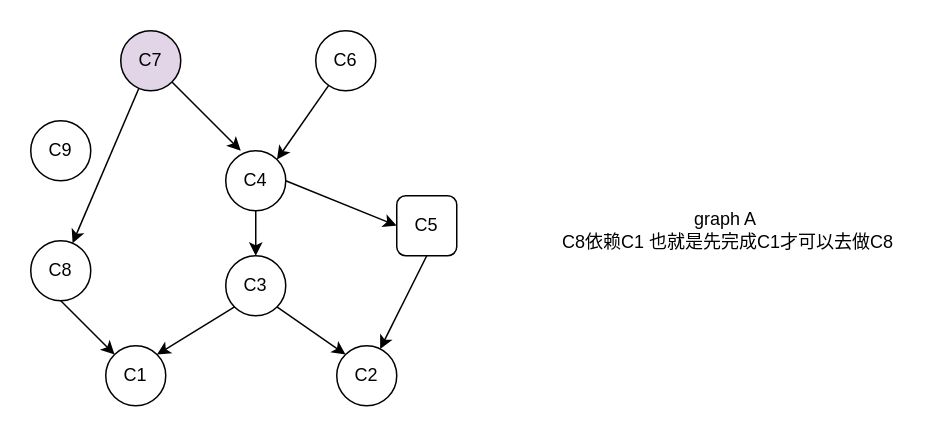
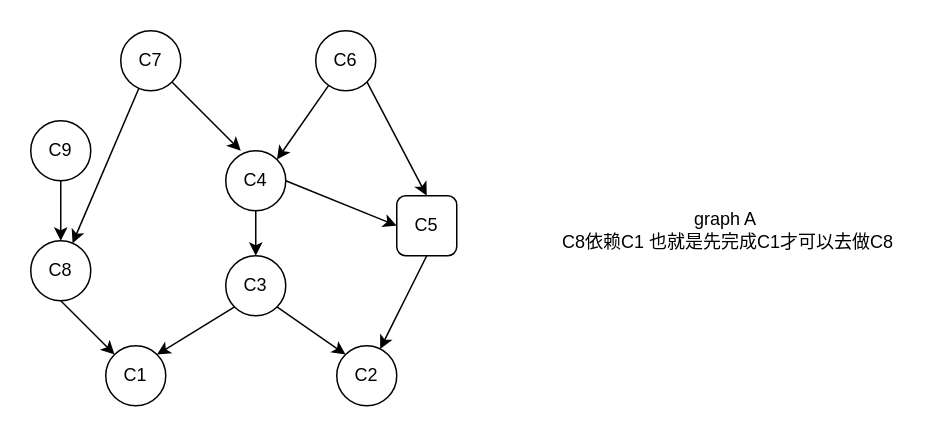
- <mxCell id="2" value="C7" style="ellipse;whiteSpace=wrap;html=1;aspect=fixed;fillColor=#e1d5e7;" vertex="1" parent="1"><mxGeometry x="80" y="20" width="40" height="40" as="geometry" /></mxCell>
+ <mxCell id="2" value="C7" style="ellipse;whiteSpace=wrap;html=1;aspect=fixed;" vertex="1" parent="1"><mxGeometry x="80" y="20" width="40" height="40" as="geometry" /></mxCell>
+ <mxCell id="15" value="" style="endArrow=classic;html=1;entryX=0.5;entryY=0;entryDx=0;entryDy=0;exitX=1;exitY=1;exitDx=0;exitDy=0;" edge="1" parent="1" source="4" target="10"><mxGeometry width="50" height="50" relative="1" as="geometry"><mxPoint x="240" y="260" as="sourcePoint" /><mxPoint x="290" y="210" as="targetPoint" /></mxGeometry></mxCell>
+ <mxCell id="20" value="" style="endArrow=classic;html=1;entryX=0.5;entryY=0;entryDx=0;entryDy=0;" edge="1" parent="1" source="11" target="7"><mxGeometry width="50" height="50" relative="1" as="geometry"><mxPoint x="240" y="260" as="sourcePoint" /><mxPoint x="54" y="166" as="targetPoint" /></mxGeometry></mxCell>
